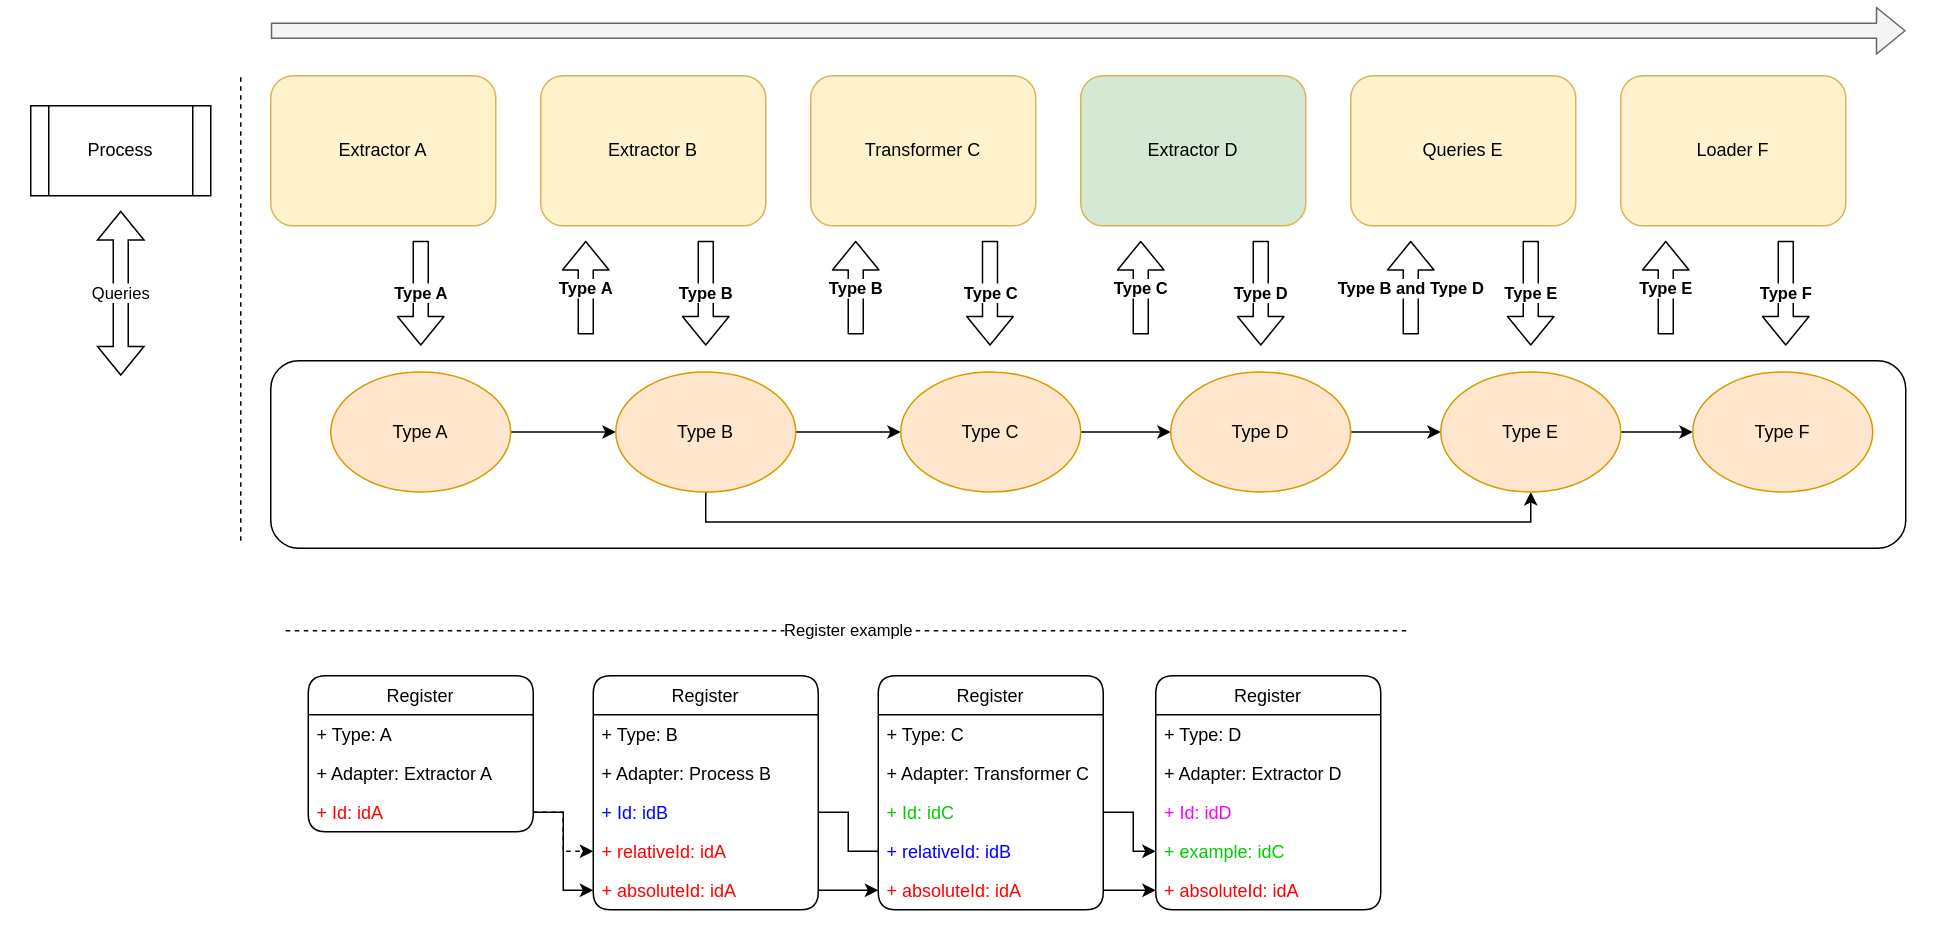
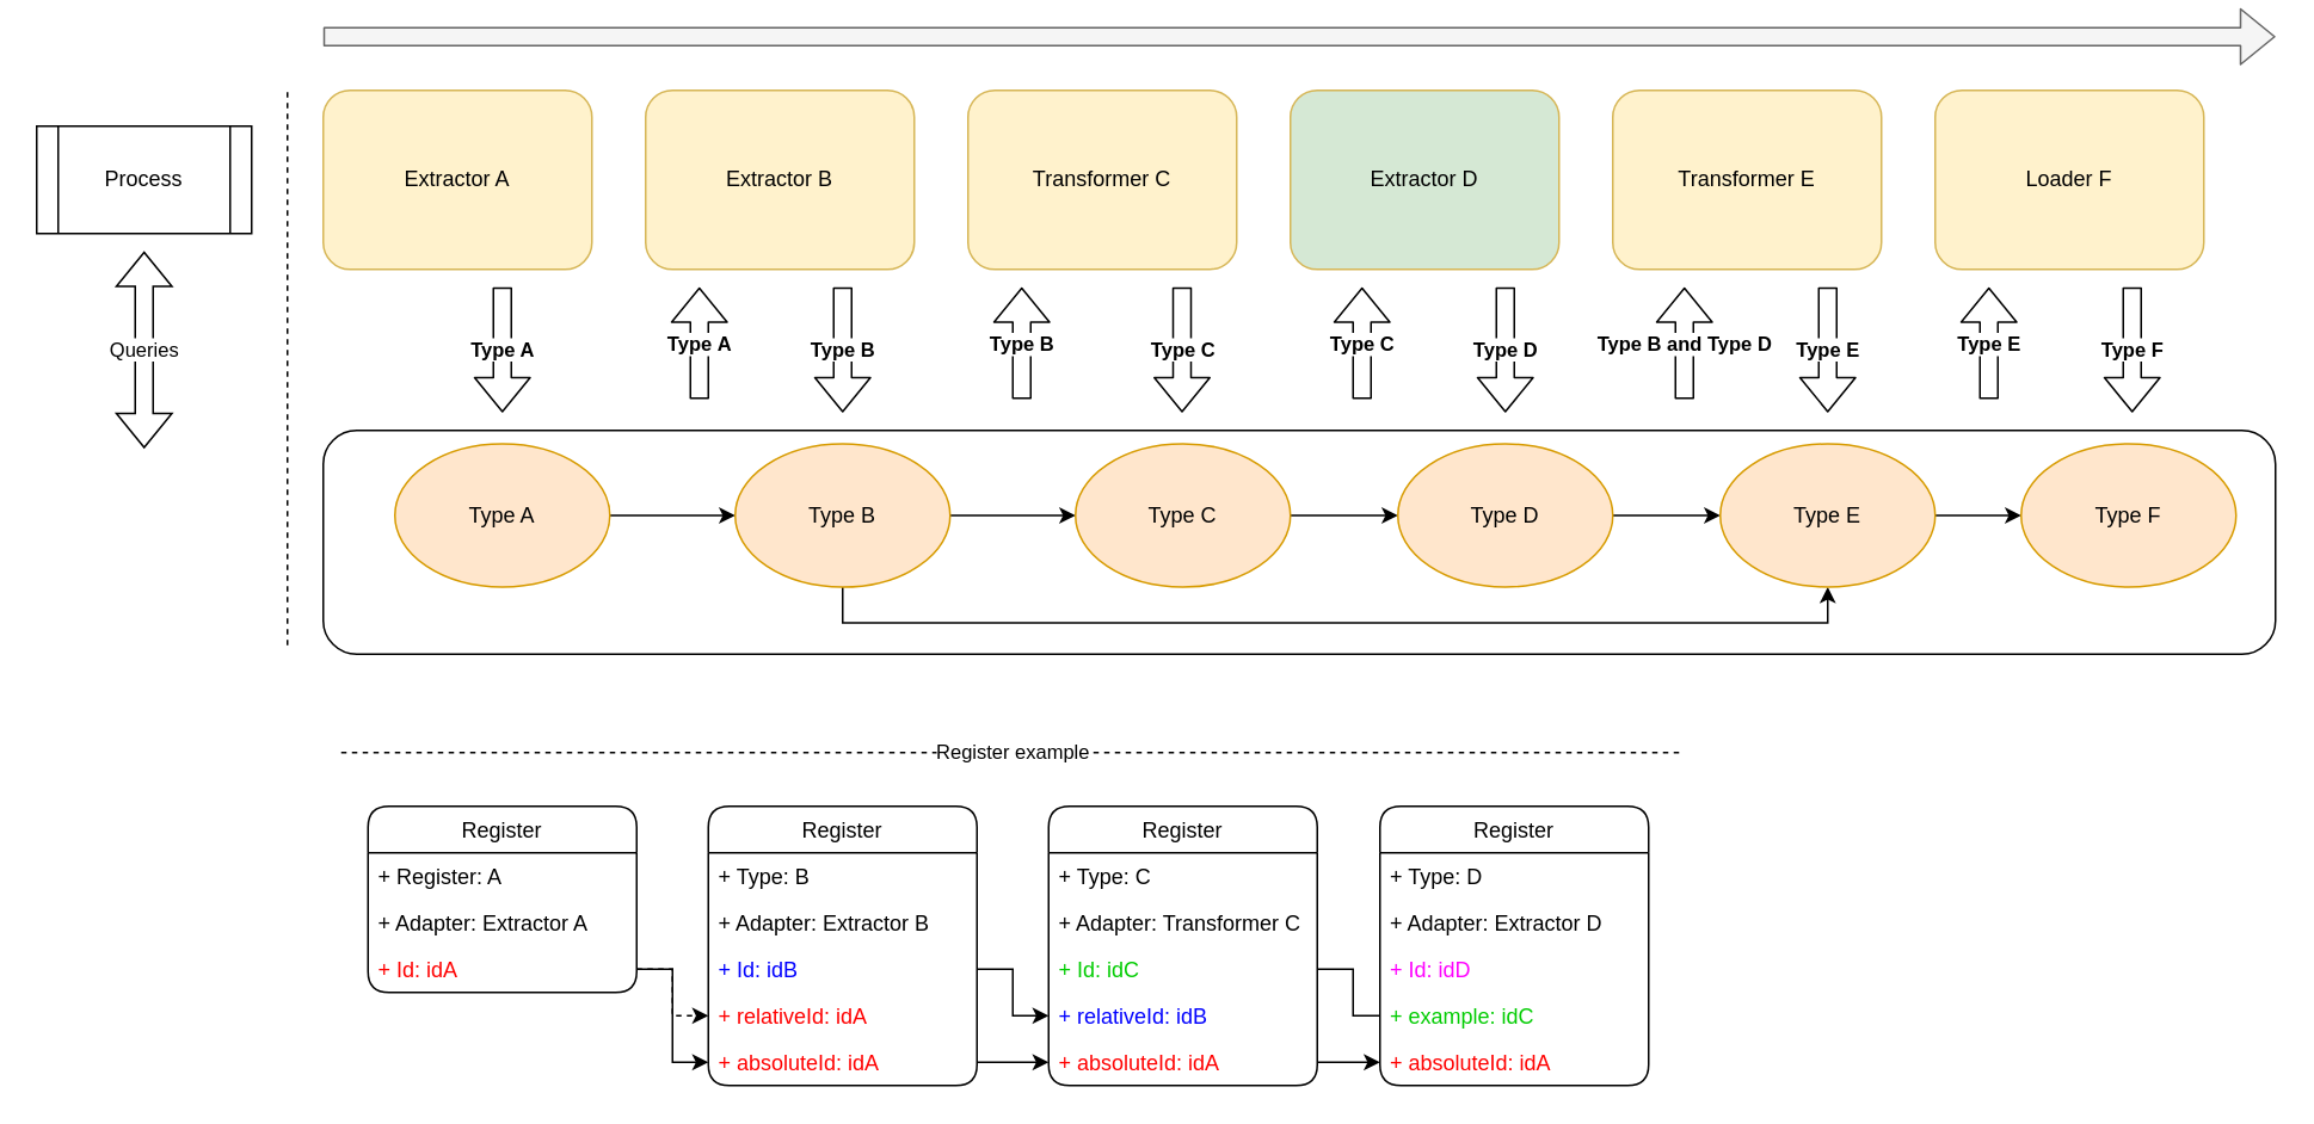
- <mxCell id="24" value="Queries E" style="rounded=1;whiteSpace=wrap;html=1;fillColor=#fff2cc;strokeColor=#d6b656;" parent="1" vertex="1"><mxGeometry x="900" y="50" width="150" height="100" as="geometry" /></mxCell>
+ <mxCell id="24" value="Transformer E" style="rounded=1;whiteSpace=wrap;html=1;fillColor=#fff2cc;strokeColor=#d6b656;" parent="1" vertex="1"><mxGeometry x="900" y="50" width="150" height="100" as="geometry" /></mxCell>
- <mxCell id="37" value="+ Type: A" style="text;strokeColor=none;fillColor=none;align=left;verticalAlign=top;spacingLeft=4;spacingRight=4;overflow=hidden;rotatable=0;points=[[0,0.5],[1,0.5]];portConstraint=eastwest;rounded=1;" parent="36" vertex="1"><mxGeometry y="26" width="150" height="26" as="geometry" /></mxCell>
+ <mxCell id="37" value="+ Register: A" style="text;strokeColor=none;fillColor=none;align=left;verticalAlign=top;spacingLeft=4;spacingRight=4;overflow=hidden;rotatable=0;points=[[0,0.5],[1,0.5]];portConstraint=eastwest;rounded=1;" parent="36" vertex="1"><mxGeometry y="26" width="150" height="26" as="geometry" /></mxCell>
- <mxCell id="42" value="+ Adapter: Process B" style="text;strokeColor=none;fillColor=none;align=left;verticalAlign=top;spacingLeft=4;spacingRight=4;overflow=hidden;rotatable=0;points=[[0,0.5],[1,0.5]];portConstraint=eastwest;rounded=1;" parent="40" vertex="1"><mxGeometry y="52" width="150" height="26" as="geometry" /></mxCell>
+ <mxCell id="42" value="+ Adapter: Extractor B" style="text;strokeColor=none;fillColor=none;align=left;verticalAlign=top;spacingLeft=4;spacingRight=4;overflow=hidden;rotatable=0;points=[[0,0.5],[1,0.5]];portConstraint=eastwest;rounded=1;" parent="40" vertex="1"><mxGeometry y="52" width="150" height="26" as="geometry" /></mxCell>
- <mxCell id="54" style="edgeStyle=orthogonalEdgeStyle;rounded=0;orthogonalLoop=1;jettySize=auto;html=1;exitX=1;exitY=0.5;exitDx=0;exitDy=0;entryX=0;entryY=0.5;entryDx=0;entryDy=0;endArrow=none;" parent="1" source="43" target="52" edge="1"><mxGeometry relative="1" as="geometry" /></mxCell>
+ <mxCell id="54" style="edgeStyle=orthogonalEdgeStyle;rounded=0;orthogonalLoop=1;jettySize=auto;html=1;exitX=1;exitY=0.5;exitDx=0;exitDy=0;entryX=0;entryY=0.5;entryDx=0;entryDy=0;" parent="1" source="43" target="52" edge="1"><mxGeometry relative="1" as="geometry" /></mxCell>
- <mxCell id="63" style="edgeStyle=orthogonalEdgeStyle;rounded=0;orthogonalLoop=1;jettySize=auto;html=1;exitX=1;exitY=0.5;exitDx=0;exitDy=0;entryX=0;entryY=0.5;entryDx=0;entryDy=0;fontColor=#00CC00;" parent="1" source="51" target="61" edge="1"><mxGeometry relative="1" as="geometry" /></mxCell>
+ <mxCell id="63" style="edgeStyle=orthogonalEdgeStyle;rounded=0;orthogonalLoop=1;jettySize=auto;html=1;exitX=1;exitY=0.5;exitDx=0;exitDy=0;entryX=0;entryY=0.5;entryDx=0;entryDy=0;fontColor=#00CC00;endArrow=none;" parent="1" source="51" target="61" edge="1"><mxGeometry relative="1" as="geometry" /></mxCell>
